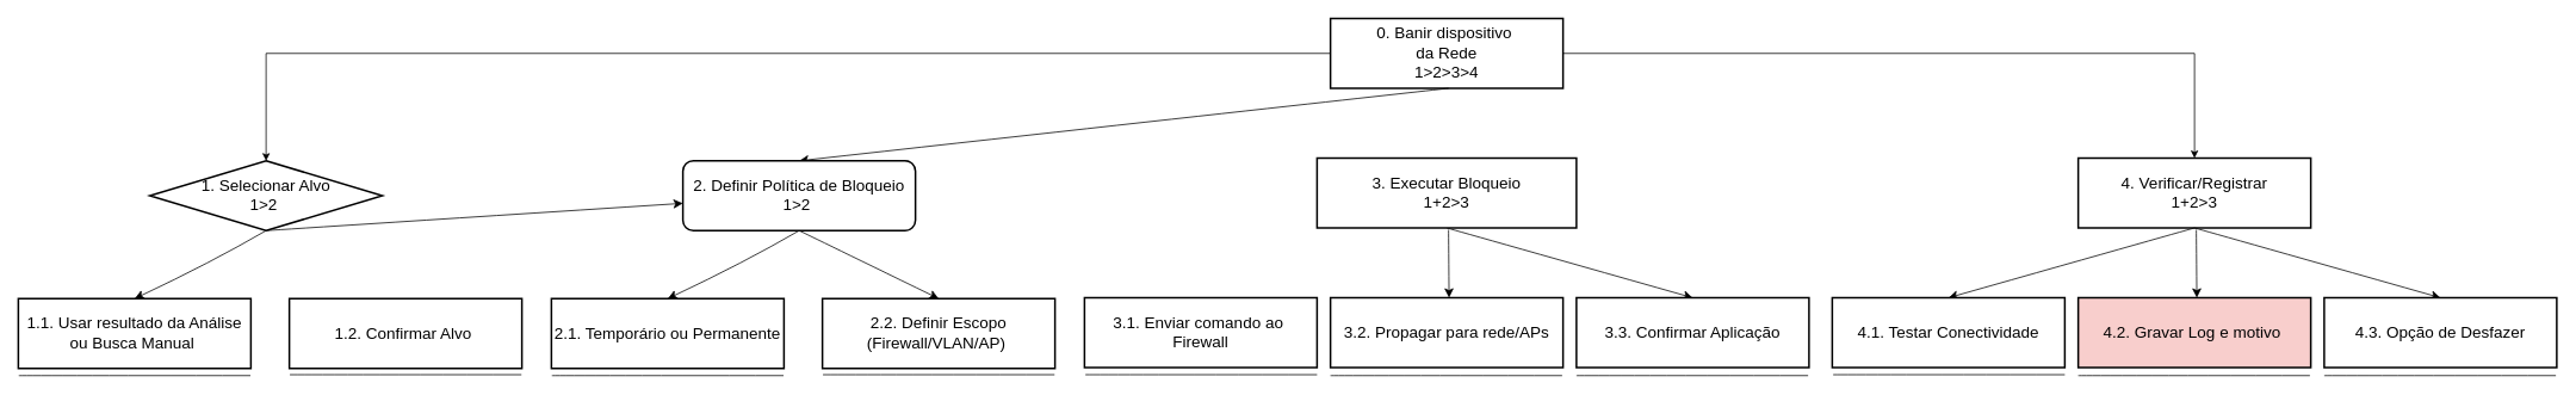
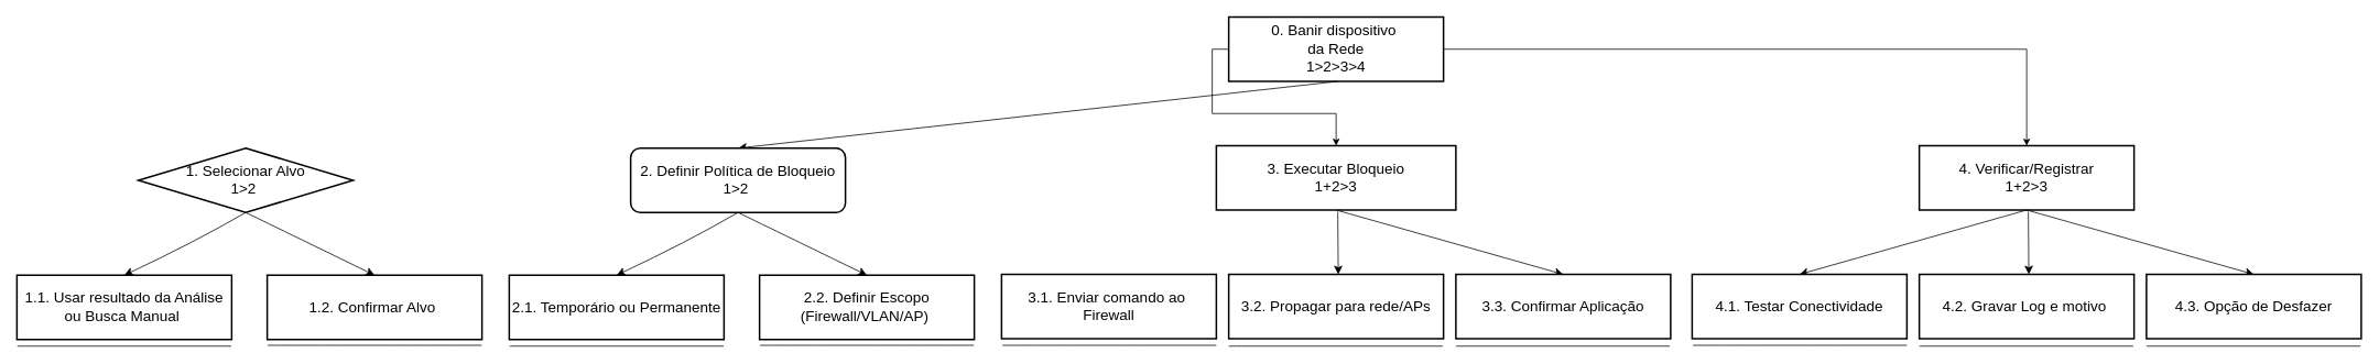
- <mxCell id="3" style="edgeStyle=orthogonalEdgeStyle;rounded=0;orthogonalLoop=1;jettySize=auto;html=1;exitX=0;exitY=0.5;exitDx=0;exitDy=0;entryX=0.5;entryY=0;entryDx=0;entryDy=0;" parent="1" source="4" target="9" edge="1"><mxGeometry relative="1" as="geometry" /></mxCell>
+ <mxCell id="3" style="edgeStyle=orthogonalEdgeStyle;rounded=0;orthogonalLoop=1;jettySize=auto;html=1;exitX=0;exitY=0.5;exitDx=0;exitDy=0;" parent="1" source="4" target="11" edge="1"><mxGeometry relative="1" as="geometry" /></mxCell>
- <mxCell id="8" style="edgeStyle=none;curved=1;rounded=0;orthogonalLoop=1;jettySize=auto;html=1;exitX=0.5;exitY=1;exitDx=0;exitDy=0;fontSize=12;startSize=8;endSize=8;" parent="1" source="9" target="27" edge="1"><mxGeometry relative="1" as="geometry" /></mxCell>
+ <mxCell id="8" style="edgeStyle=none;curved=1;rounded=0;orthogonalLoop=1;jettySize=auto;html=1;exitX=0.5;exitY=1;exitDx=0;exitDy=0;entryX=0.5;entryY=0;entryDx=0;entryDy=0;fontSize=12;startSize=8;endSize=8;" parent="1" source="9" target="6" edge="1"><mxGeometry relative="1" as="geometry" /></mxCell>
- <mxCell id="37" value="4.2. Gravar Log e motivo " style="whiteSpace=wrap;strokeWidth=2;fontSize=18;fillColor=#f8cecc;" vertex="1" parent="1"><mxGeometry x="2323" y="332" width="260" height="78" as="geometry" /></mxCell>
+ <mxCell id="37" value="4.2. Gravar Log e motivo " style="whiteSpace=wrap;strokeWidth=2;fontSize=18;" vertex="1" parent="1"><mxGeometry x="2323" y="332" width="260" height="78" as="geometry" /></mxCell>
